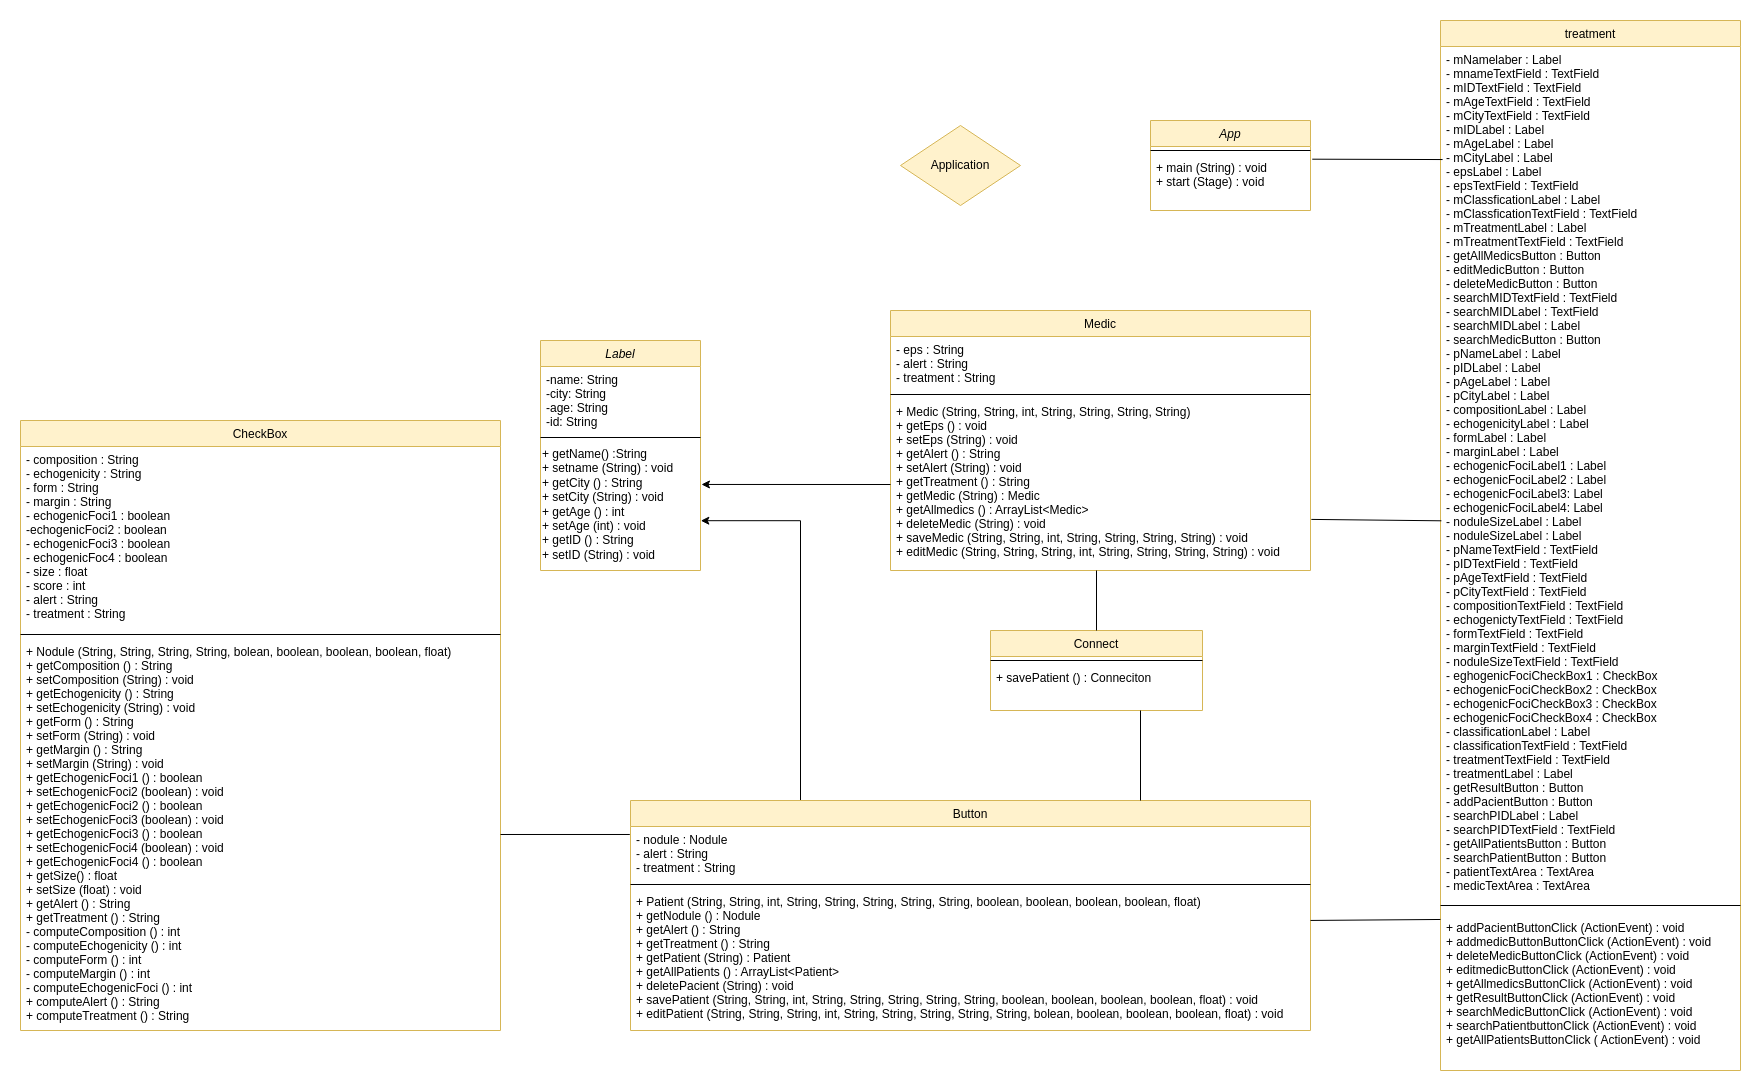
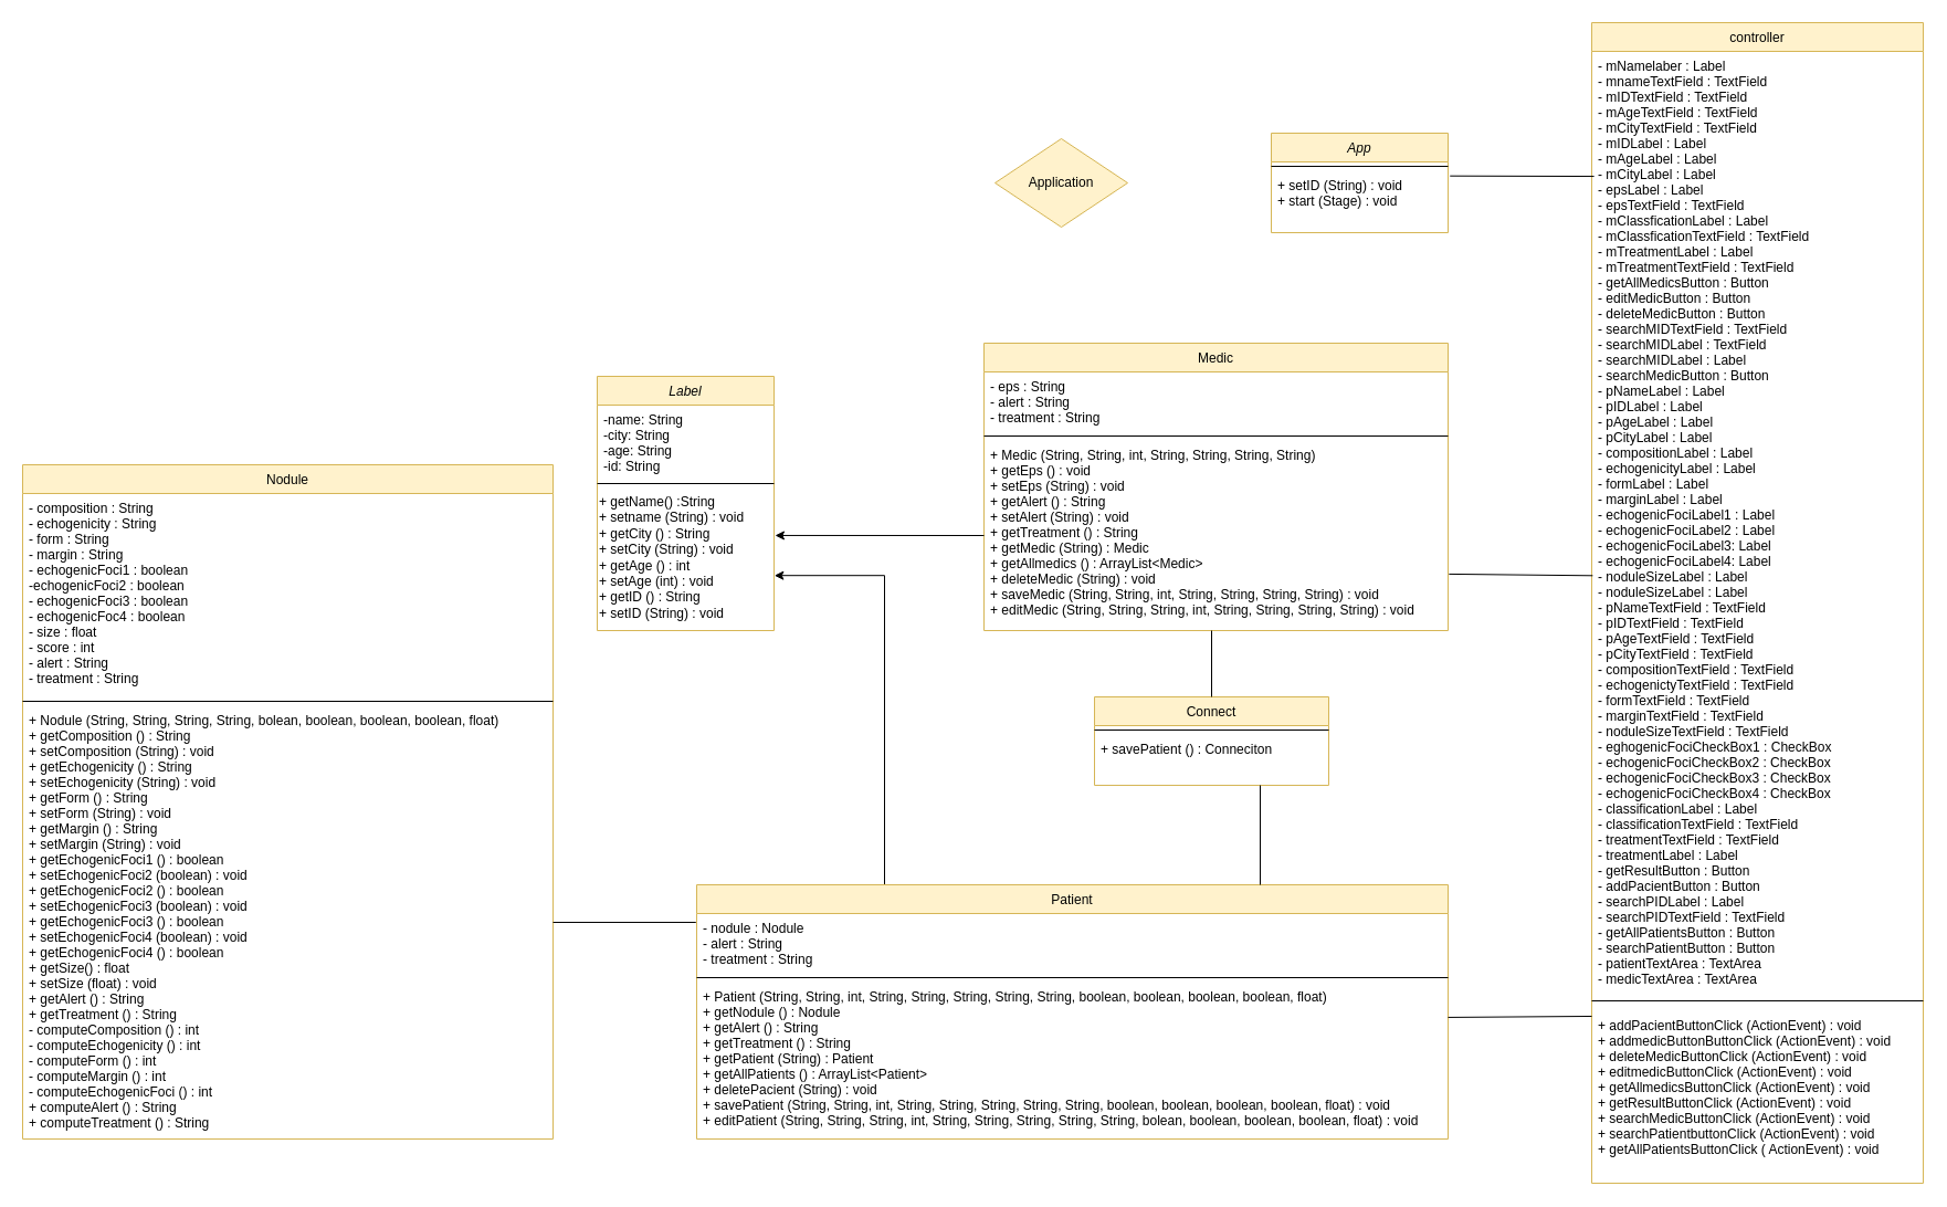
- <mxCell id="9" value="treatment" style="swimlane;fontStyle=0;align=center;verticalAlign=top;childLayout=stackLayout;horizontal=1;startSize=26;horizontalStack=0;resizeParent=1;resizeLast=0;collapsible=1;marginBottom=0;rounded=0;shadow=0;strokeWidth=1;fillColor=#fff2cc;strokeColor=#d6b656;" parent="1" vertex="1"><mxGeometry x="1440" y="20" width="300" height="1050" as="geometry"><mxRectangle x="340" y="380" width="170" height="26" as="alternateBounds" /></mxGeometry></mxCell>
+ <mxCell id="9" value="controller" style="swimlane;fontStyle=0;align=center;verticalAlign=top;childLayout=stackLayout;horizontal=1;startSize=26;horizontalStack=0;resizeParent=1;resizeLast=0;collapsible=1;marginBottom=0;rounded=0;shadow=0;strokeWidth=1;fillColor=#fff2cc;strokeColor=#d6b656;" parent="1" vertex="1"><mxGeometry x="1440" y="20" width="300" height="1050" as="geometry"><mxRectangle x="340" y="380" width="170" height="26" as="alternateBounds" /></mxGeometry></mxCell>
- <mxCell id="4" value="+ main (String) : void&#10;+ start (Stage) : void&#10;" style="text;align=left;verticalAlign=top;spacingLeft=4;spacingRight=4;overflow=hidden;rotatable=0;points=[[0,0.5],[1,0.5]];portConstraint=eastwest;" parent="2" vertex="1"><mxGeometry y="34" width="160" height="56" as="geometry" /></mxCell>
+ <mxCell id="4" value="+ setID (String) : void&#10;+ start (Stage) : void&#10;" style="text;align=left;verticalAlign=top;spacingLeft=4;spacingRight=4;overflow=hidden;rotatable=0;points=[[0,0.5],[1,0.5]];portConstraint=eastwest;" parent="2" vertex="1"><mxGeometry y="34" width="160" height="56" as="geometry" /></mxCell>
- <mxCell id="16" value="CheckBox" style="swimlane;fontStyle=0;align=center;verticalAlign=top;childLayout=stackLayout;horizontal=1;startSize=26;horizontalStack=0;resizeParent=1;resizeLast=0;collapsible=1;marginBottom=0;rounded=0;shadow=0;strokeWidth=1;fillColor=#fff2cc;strokeColor=#d6b656;" parent="1" vertex="1"><mxGeometry x="20" y="420" width="480" height="610" as="geometry"><mxRectangle x="130" y="380" width="160" height="26" as="alternateBounds" /></mxGeometry></mxCell>
+ <mxCell id="16" value="Nodule" style="swimlane;fontStyle=0;align=center;verticalAlign=top;childLayout=stackLayout;horizontal=1;startSize=26;horizontalStack=0;resizeParent=1;resizeLast=0;collapsible=1;marginBottom=0;rounded=0;shadow=0;strokeWidth=1;fillColor=#fff2cc;strokeColor=#d6b656;" parent="1" vertex="1"><mxGeometry x="20" y="420" width="480" height="610" as="geometry"><mxRectangle x="130" y="380" width="160" height="26" as="alternateBounds" /></mxGeometry></mxCell>
- <mxCell id="21" value="Button" style="swimlane;fontStyle=0;align=center;verticalAlign=top;childLayout=stackLayout;horizontal=1;startSize=26;horizontalStack=0;resizeParent=1;resizeLast=0;collapsible=1;marginBottom=0;rounded=0;shadow=0;strokeWidth=1;fillColor=#fff2cc;strokeColor=#d6b656;" parent="1" vertex="1"><mxGeometry x="630" y="800" width="680" height="230" as="geometry"><mxRectangle x="130" y="380" width="160" height="26" as="alternateBounds" /></mxGeometry></mxCell>
+ <mxCell id="21" value="Patient" style="swimlane;fontStyle=0;align=center;verticalAlign=top;childLayout=stackLayout;horizontal=1;startSize=26;horizontalStack=0;resizeParent=1;resizeLast=0;collapsible=1;marginBottom=0;rounded=0;shadow=0;strokeWidth=1;fillColor=#fff2cc;strokeColor=#d6b656;" parent="1" vertex="1"><mxGeometry x="630" y="800" width="680" height="230" as="geometry"><mxRectangle x="130" y="380" width="160" height="26" as="alternateBounds" /></mxGeometry></mxCell>
